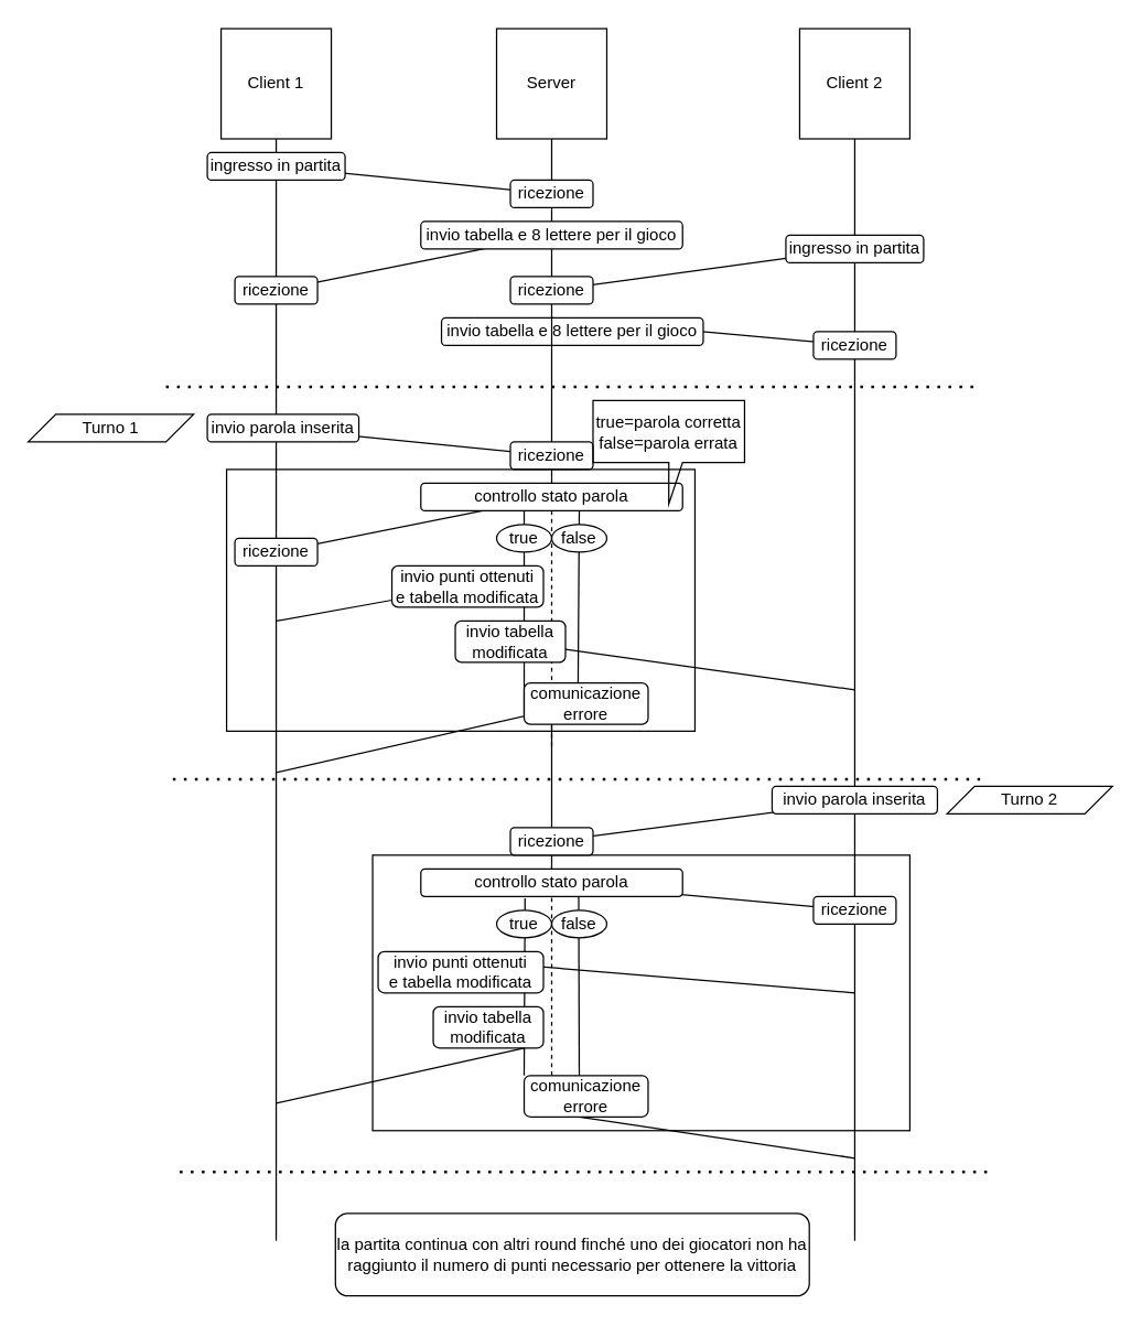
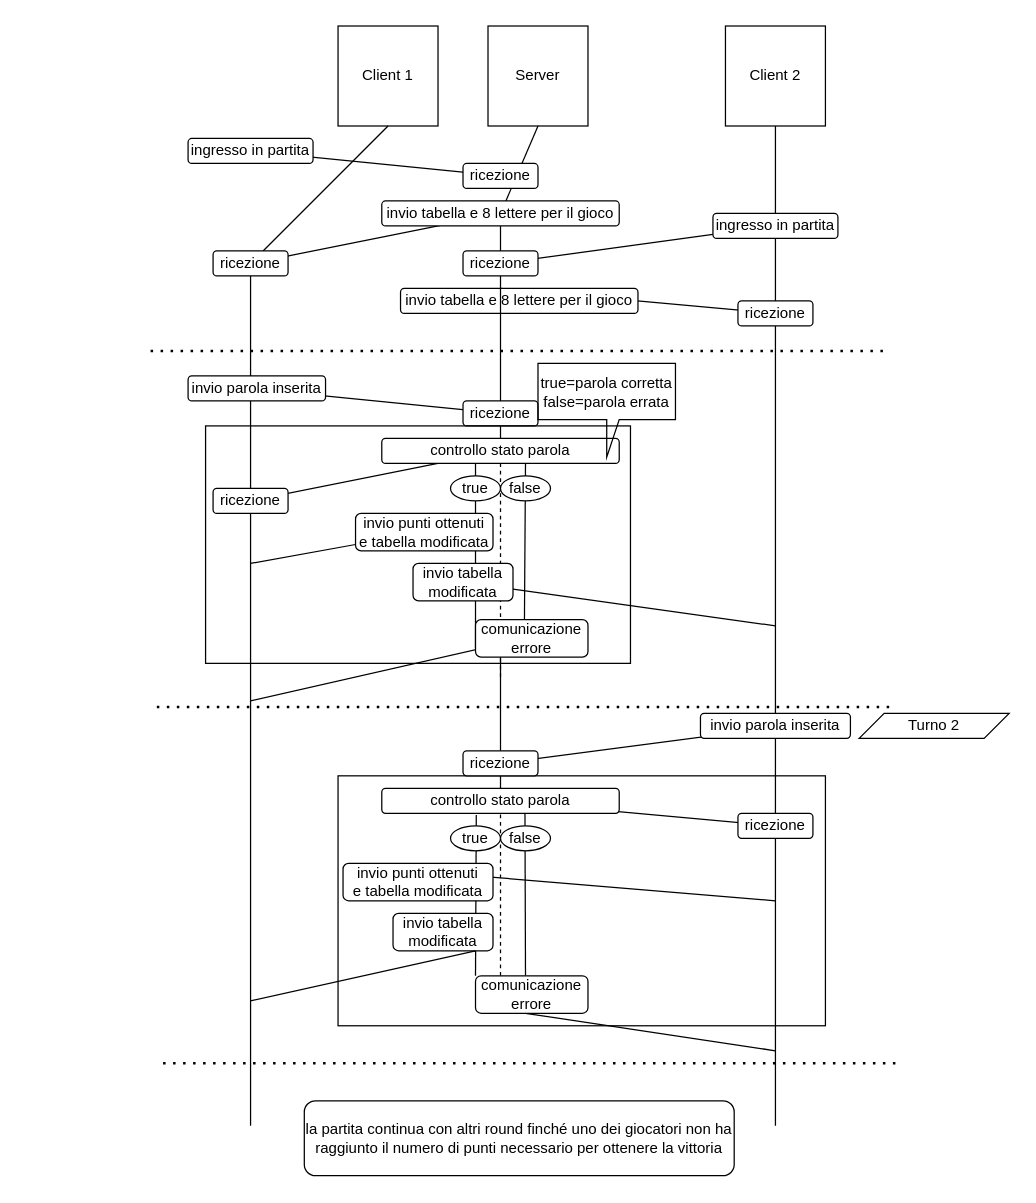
- <mxCell id="2" value="Client 1" style="whiteSpace=wrap;html=1;aspect=fixed;" vertex="1" parent="1"><mxGeometry x="160" y="20" width="80" height="80" as="geometry" /></mxCell>
+ <mxCell id="2" value="Client 1" style="whiteSpace=wrap;html=1;aspect=fixed;" vertex="1" parent="1"><mxGeometry x="270" y="20" width="80" height="80" as="geometry" /></mxCell>
- <mxCell id="3" value="Server" style="whiteSpace=wrap;html=1;aspect=fixed;" vertex="1" parent="1"><mxGeometry x="360" y="20" width="80" height="80" as="geometry" /></mxCell>
+ <mxCell id="3" value="Server" style="whiteSpace=wrap;html=1;aspect=fixed;" vertex="1" parent="1"><mxGeometry x="390" y="20" width="80" height="80" as="geometry" /></mxCell>
- <mxCell id="24" value="Turno 1" style="shape=parallelogram;perimeter=parallelogramPerimeter;whiteSpace=wrap;html=1;fixedSize=1;" vertex="1" parent="1"><mxGeometry x="20" y="300" width="120" height="20" as="geometry" /></mxCell>
